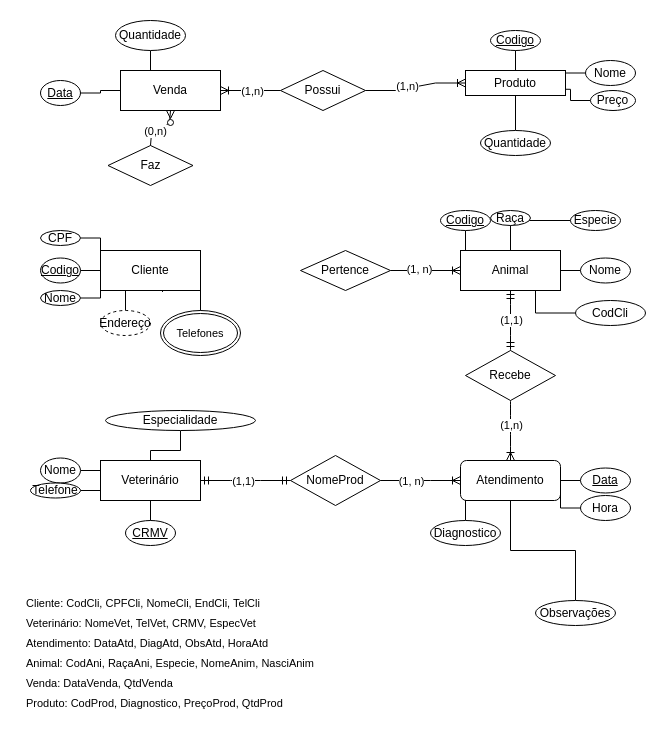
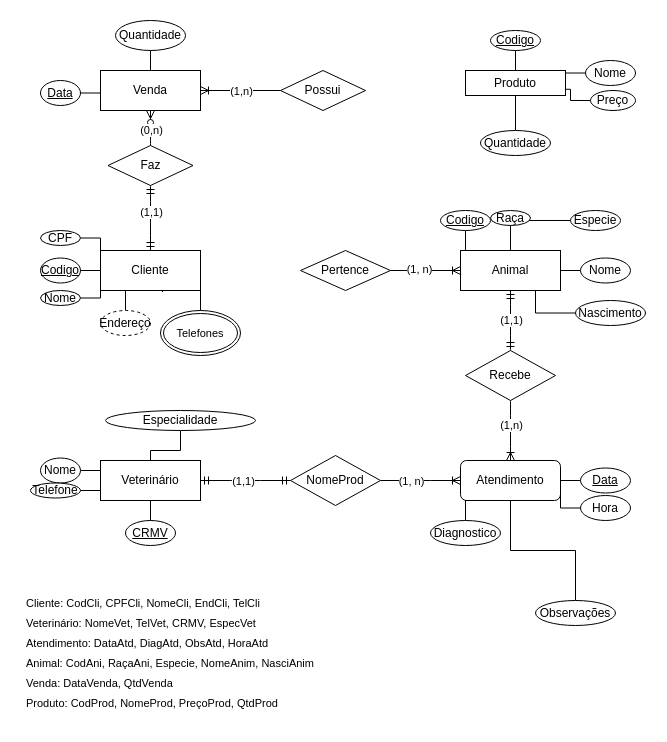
- <mxCell id="27" value="" style="edgeStyle=entityRelationEdgeStyle;fontSize=12;html=1;endArrow=ERoneToMany;rounded=0;entryX=0;entryY=0.5;entryDx=0;entryDy=0;exitX=1;exitY=0.5;exitDx=0;exitDy=0;" edge="1" parent="1" source="26" target="6"><mxGeometry width="100" height="100" relative="1" as="geometry"><mxPoint x="440" y="440" as="sourcePoint" /><mxPoint x="540" y="340" as="targetPoint" /></mxGeometry></mxCell>
- <mxCell id="28" value="(1,n)" style="edgeLabel;html=1;align=center;verticalAlign=middle;resizable=0;points=[];" vertex="1" connectable="0" parent="27"><mxGeometry x="-0.167" y="2" relative="1" as="geometry"><mxPoint as="offset" /></mxGeometry></mxCell>
- <mxCell id="7" value="Venda" style="whiteSpace=wrap;html=1;align=center;labelBackgroundColor=none;" vertex="1" parent="1"><mxGeometry x="120" y="70" width="100" height="40" as="geometry" /></mxCell>
+ <mxCell id="7" value="Venda" style="whiteSpace=wrap;html=1;align=center;labelBackgroundColor=none;" vertex="1" parent="1"><mxGeometry x="100" y="70" width="100" height="40" as="geometry" /></mxCell>
+ <mxCell id="22" value="" style="edgeStyle=orthogonalEdgeStyle;fontSize=12;html=1;endArrow=ERmandOne;startArrow=ERmandOne;rounded=0;entryX=0.5;entryY=0;entryDx=0;entryDy=0;exitX=0.5;exitY=1;exitDx=0;exitDy=0;curved=1;" edge="1" parent="1" source="21" target="2"><mxGeometry width="100" height="100" relative="1" as="geometry"><mxPoint x="440" y="440" as="sourcePoint" /><mxPoint x="540" y="340" as="targetPoint" /></mxGeometry></mxCell>
+ <mxCell id="23" value="(1,1)" style="edgeLabel;html=1;align=center;verticalAlign=middle;resizable=0;points=[];" vertex="1" connectable="0" parent="22"><mxGeometry x="-0.187" y="3" relative="1" as="geometry"><mxPoint x="-3" as="offset" /></mxGeometry></mxCell>
- <mxCell id="58" value="CodCli" style="ellipse;whiteSpace=wrap;html=1;align=center;" vertex="1" parent="1"><mxGeometry x="575" y="300" width="70" height="25" as="geometry" /></mxCell>
+ <mxCell id="58" value="Nascimento" style="ellipse;whiteSpace=wrap;html=1;align=center;" vertex="1" parent="1"><mxGeometry x="575" y="300" width="70" height="25" as="geometry" /></mxCell>
- <mxCell id="84" value="Produto: CodProd, Diagnostico, PreçoProd, QtdProd" style="text;strokeColor=none;fillColor=none;spacingLeft=4;spacingRight=4;overflow=hidden;rotatable=0;points=[[0,0.5],[1,0.5]];portConstraint=eastwest;fontSize=11;whiteSpace=wrap;html=1;fontFamily=Helvetica;fontColor=default;labelBackgroundColor=default;" vertex="1" parent="1"><mxGeometry x="20" y="690" width="390" height="30" as="geometry" /></mxCell>
+ <mxCell id="84" value="Produto: CodProd, NomeProd, PreçoProd, QtdProd" style="text;strokeColor=none;fillColor=none;spacingLeft=4;spacingRight=4;overflow=hidden;rotatable=0;points=[[0,0.5],[1,0.5]];portConstraint=eastwest;fontSize=11;whiteSpace=wrap;html=1;fontFamily=Helvetica;fontColor=default;labelBackgroundColor=default;" vertex="1" parent="1"><mxGeometry x="20" y="690" width="390" height="30" as="geometry" /></mxCell>
